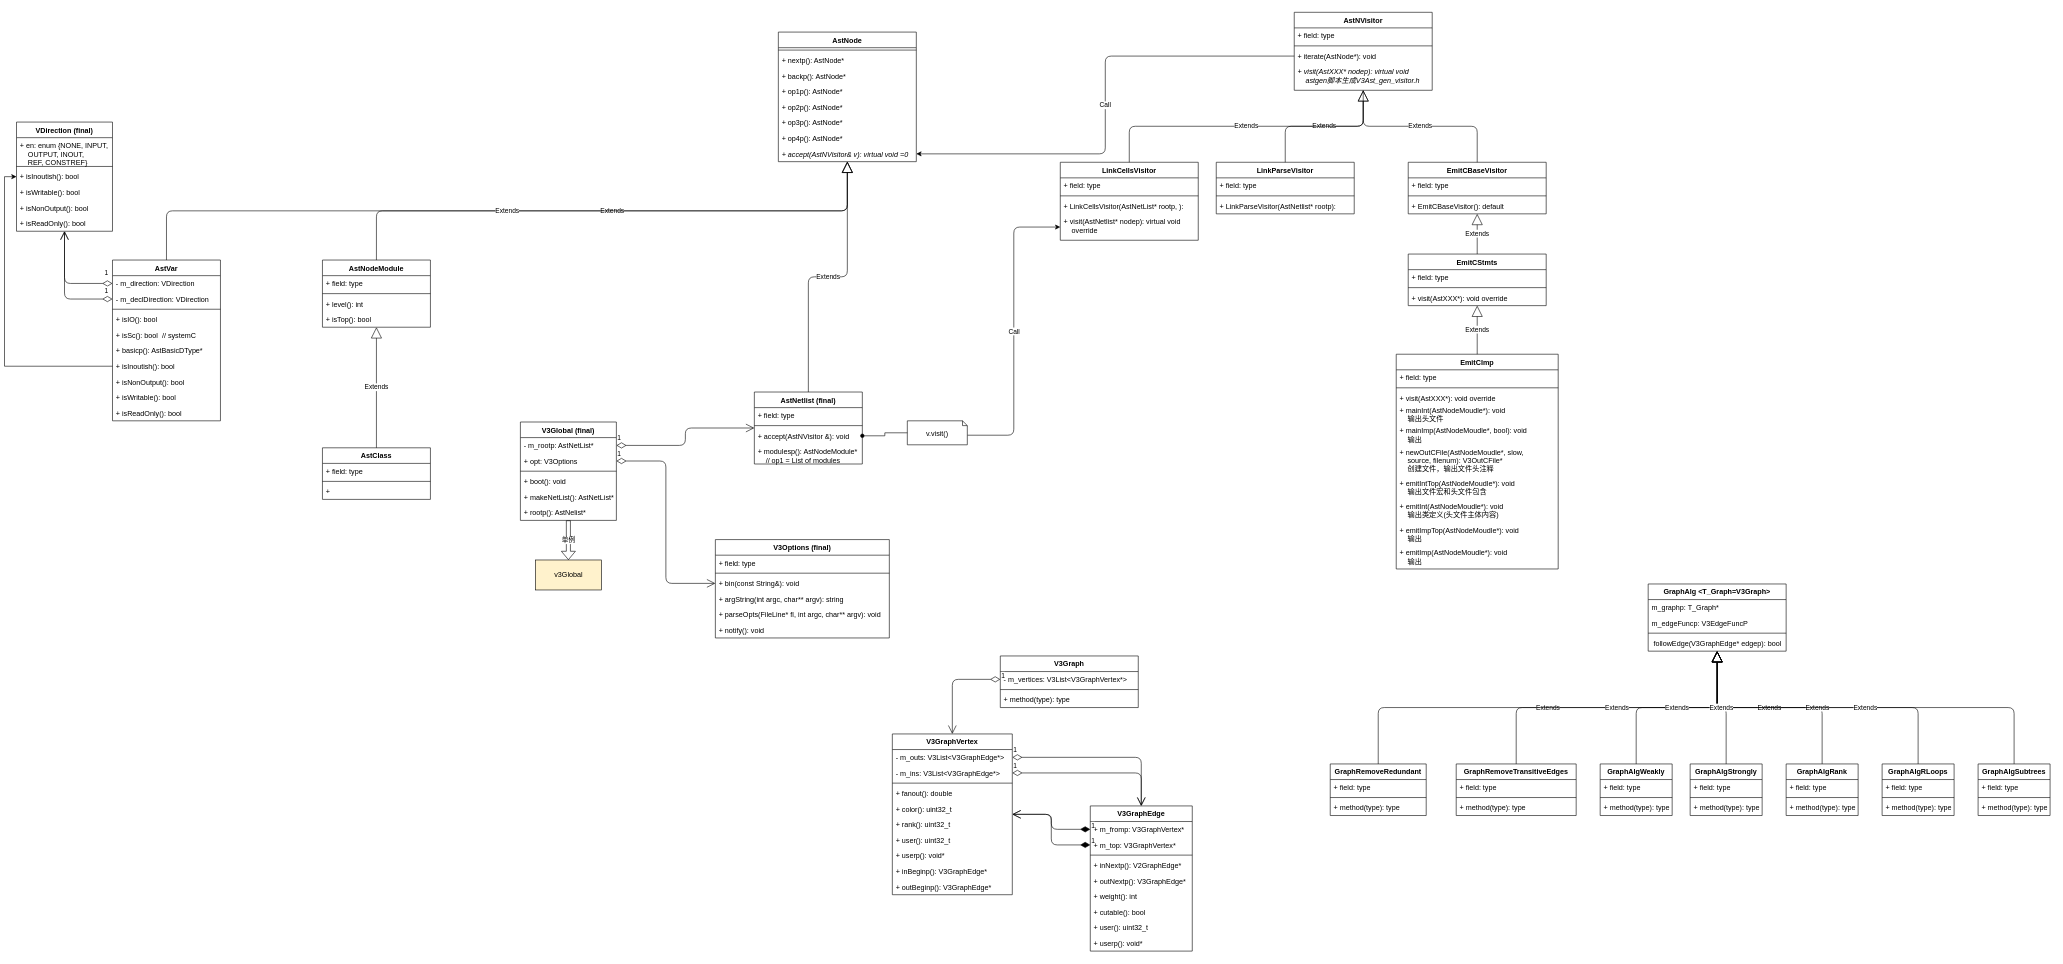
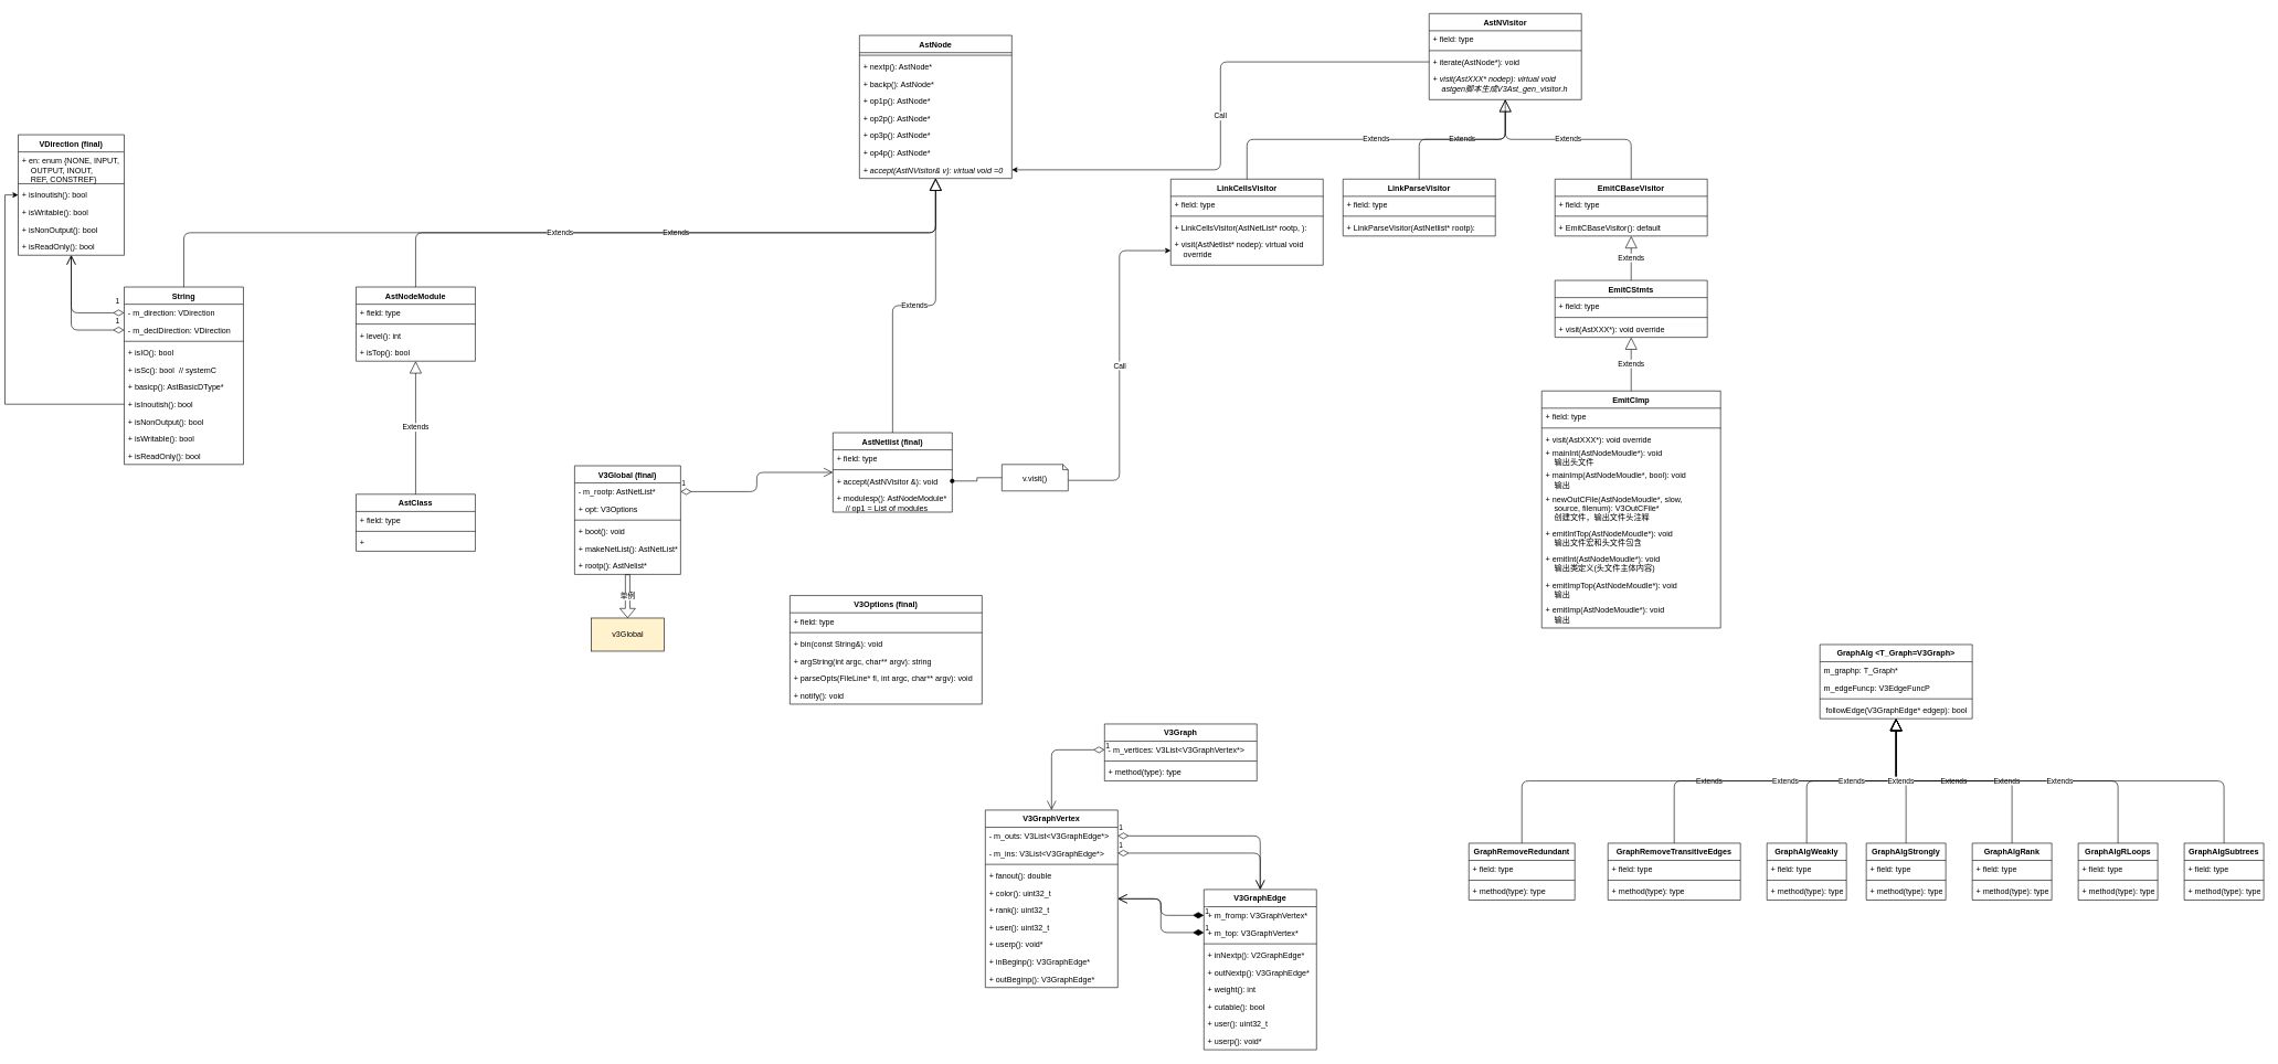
- <mxCell id="158" value="AstVar" style="swimlane;fontStyle=1;align=center;verticalAlign=top;childLayout=stackLayout;horizontal=1;startSize=26;horizontalStack=0;resizeParent=1;resizeParentMax=0;resizeLast=0;collapsible=1;marginBottom=0;" vertex="1" parent="1"><mxGeometry x="180" y="433" width="180" height="268" as="geometry" /></mxCell>
+ <mxCell id="158" value="String" style="swimlane;fontStyle=1;align=center;verticalAlign=top;childLayout=stackLayout;horizontal=1;startSize=26;horizontalStack=0;resizeParent=1;resizeParentMax=0;resizeLast=0;collapsible=1;marginBottom=0;" vertex="1" parent="1"><mxGeometry x="180" y="433" width="180" height="268" as="geometry" /></mxCell>
- <mxCell id="34" value="1" style="endArrow=open;html=1;endSize=12;startArrow=diamondThin;startSize=14;startFill=0;edgeStyle=orthogonalEdgeStyle;align=left;verticalAlign=bottom;" parent="1" source="5" target="30" edge="1"><mxGeometry x="-1" y="3" relative="1" as="geometry"><mxPoint x="1110" y="813" as="sourcePoint" /><mxPoint x="1270" y="813" as="targetPoint" /></mxGeometry></mxCell>
